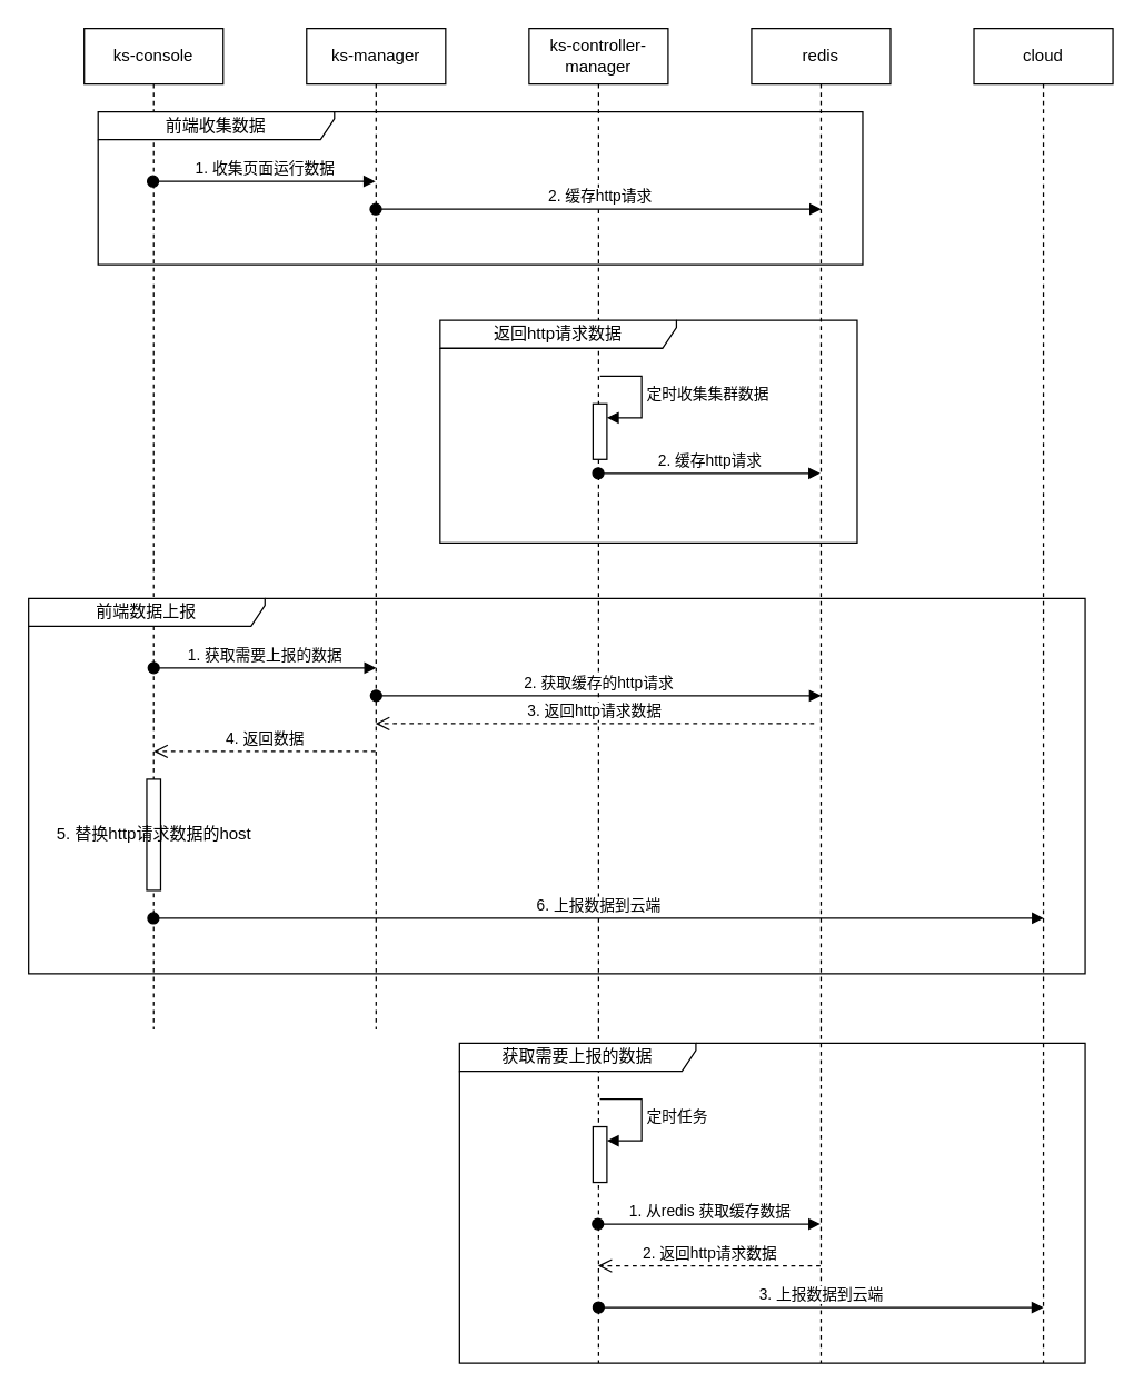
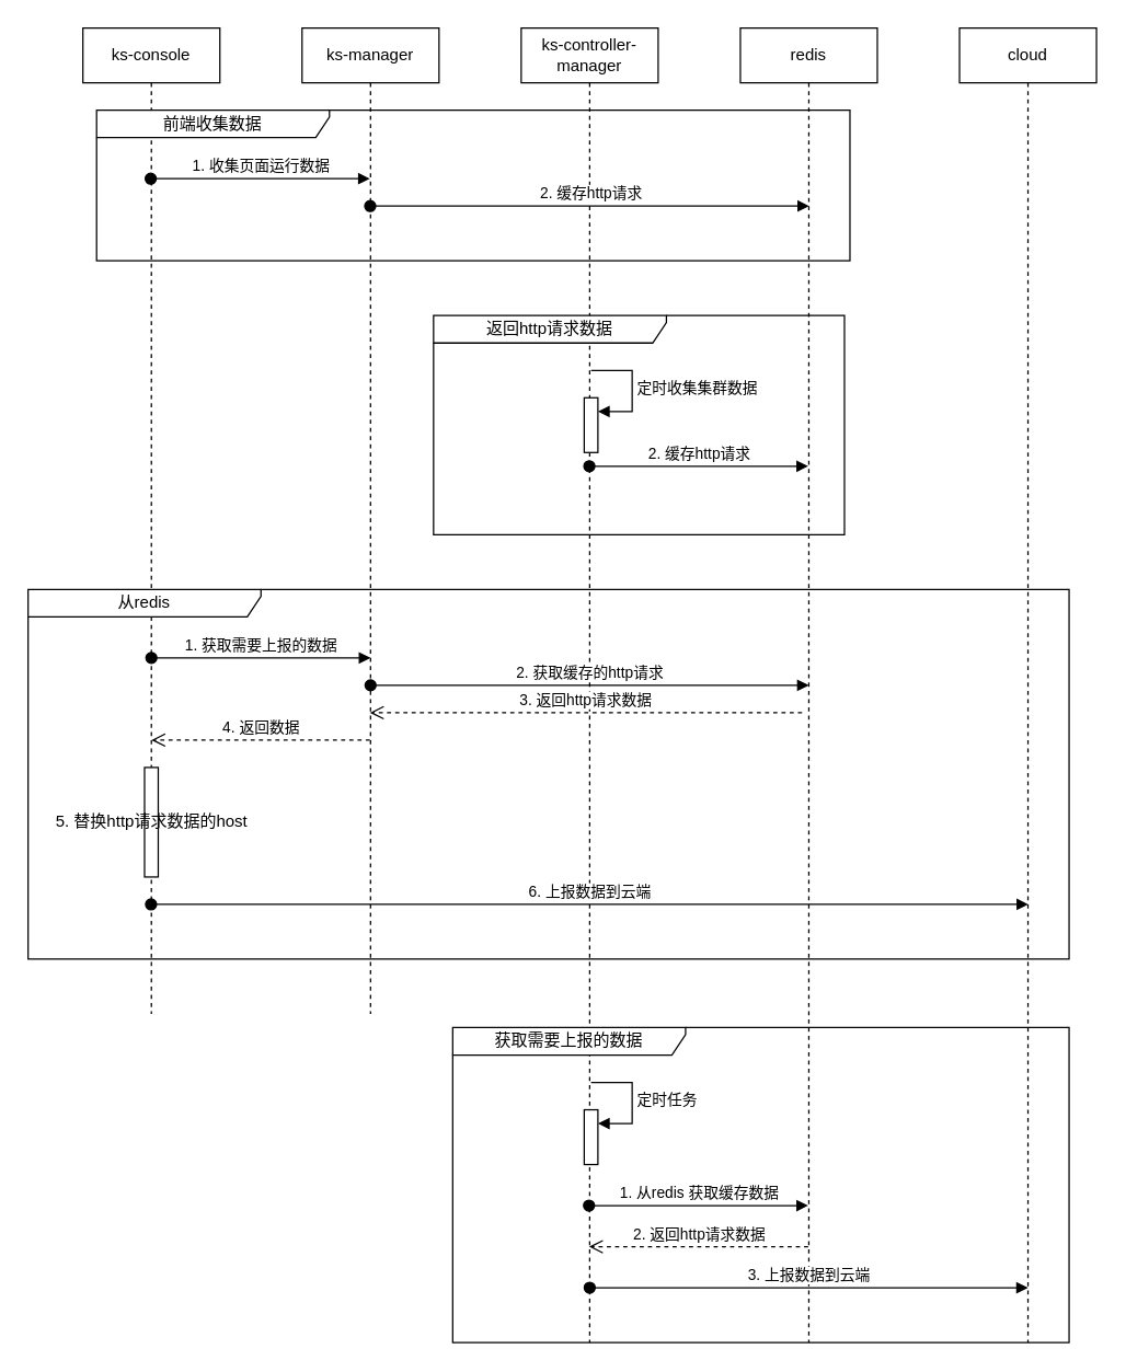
- <mxCell id="14" value="前端数据上报" style="shape=umlFrame;whiteSpace=wrap;html=1;pointerEvents=0;width=170;height=20;" parent="1" vertex="1"><mxGeometry x="20" y="430" width="760" height="270" as="geometry" /></mxCell>
+ <mxCell id="14" value="从redis" style="shape=umlFrame;whiteSpace=wrap;html=1;pointerEvents=0;width=170;height=20;" parent="1" vertex="1"><mxGeometry x="20" y="430" width="760" height="270" as="geometry" /></mxCell>
